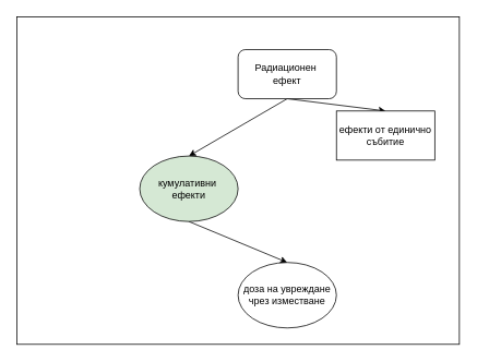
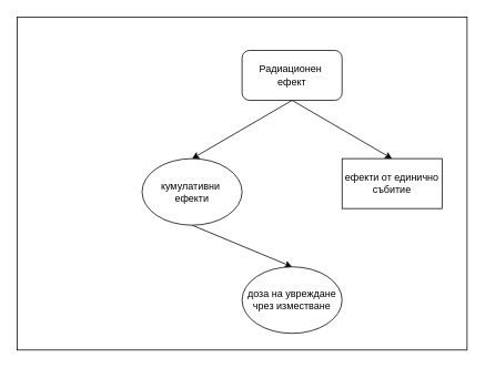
- <mxCell id="6" value="ефекти от единично събитие" style="rounded=0;whiteSpace=wrap;html=1;" parent="1" vertex="1"><mxGeometry x="410" y="135" width="120" height="60" as="geometry" /></mxCell>
+ <mxCell id="6" value="ефекти от единично събитие" style="rounded=0;whiteSpace=wrap;html=1;" parent="1" vertex="1"><mxGeometry x="410" y="190" width="120" height="60" as="geometry" /></mxCell>
- <mxCell id="8" value="кумулативни&amp;nbsp;&lt;div&gt;ефекти&lt;/div&gt;" style="ellipse;whiteSpace=wrap;html=1;fillColor=#d5e8d4;" parent="1" vertex="1"><mxGeometry x="170" y="190" width="120" height="80" as="geometry" /></mxCell>
+ <mxCell id="8" value="кумулативни&amp;nbsp;&lt;div&gt;ефекти&lt;/div&gt;" style="ellipse;whiteSpace=wrap;html=1;" parent="1" vertex="1"><mxGeometry x="170" y="190" width="120" height="80" as="geometry" /></mxCell>
